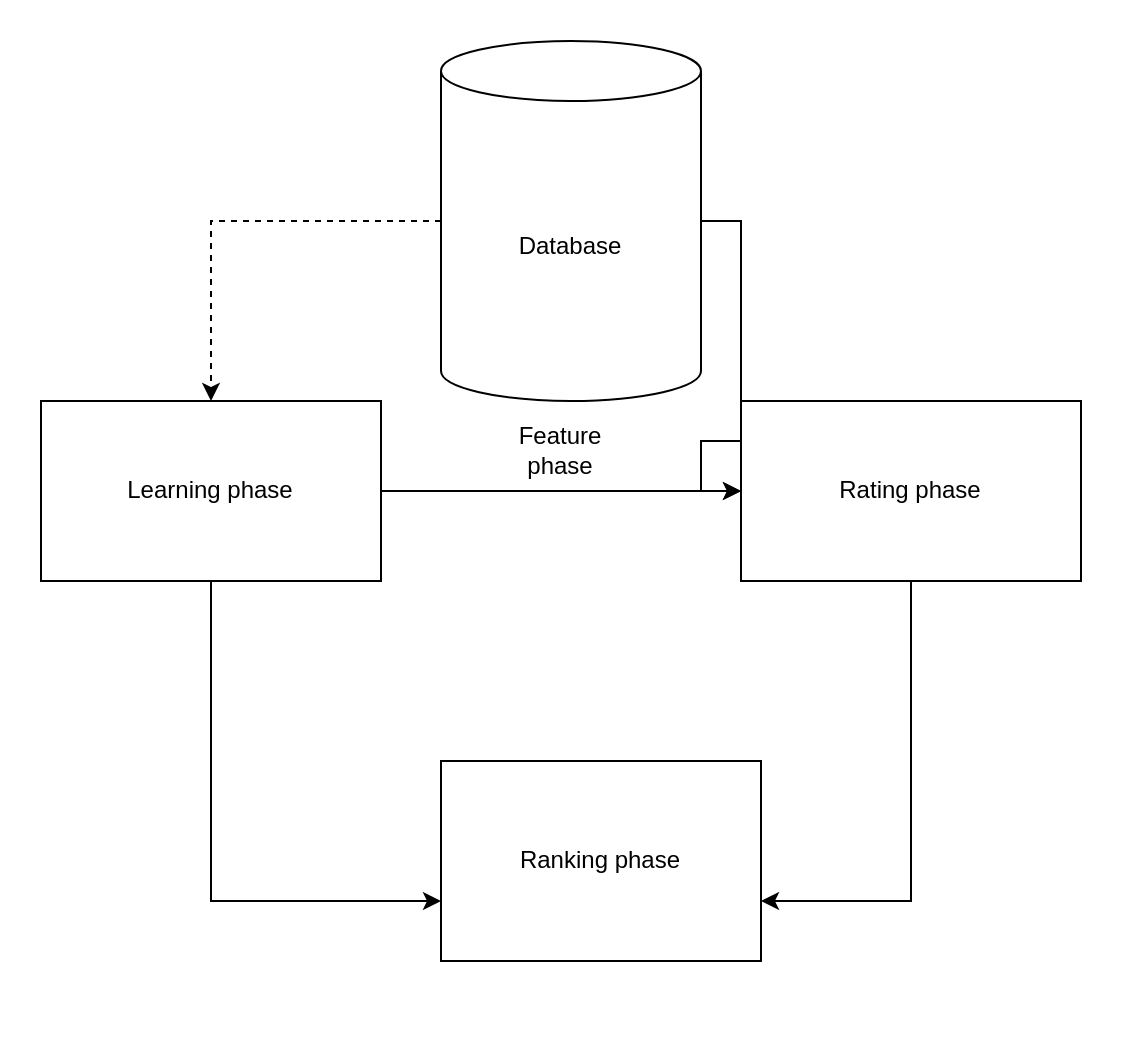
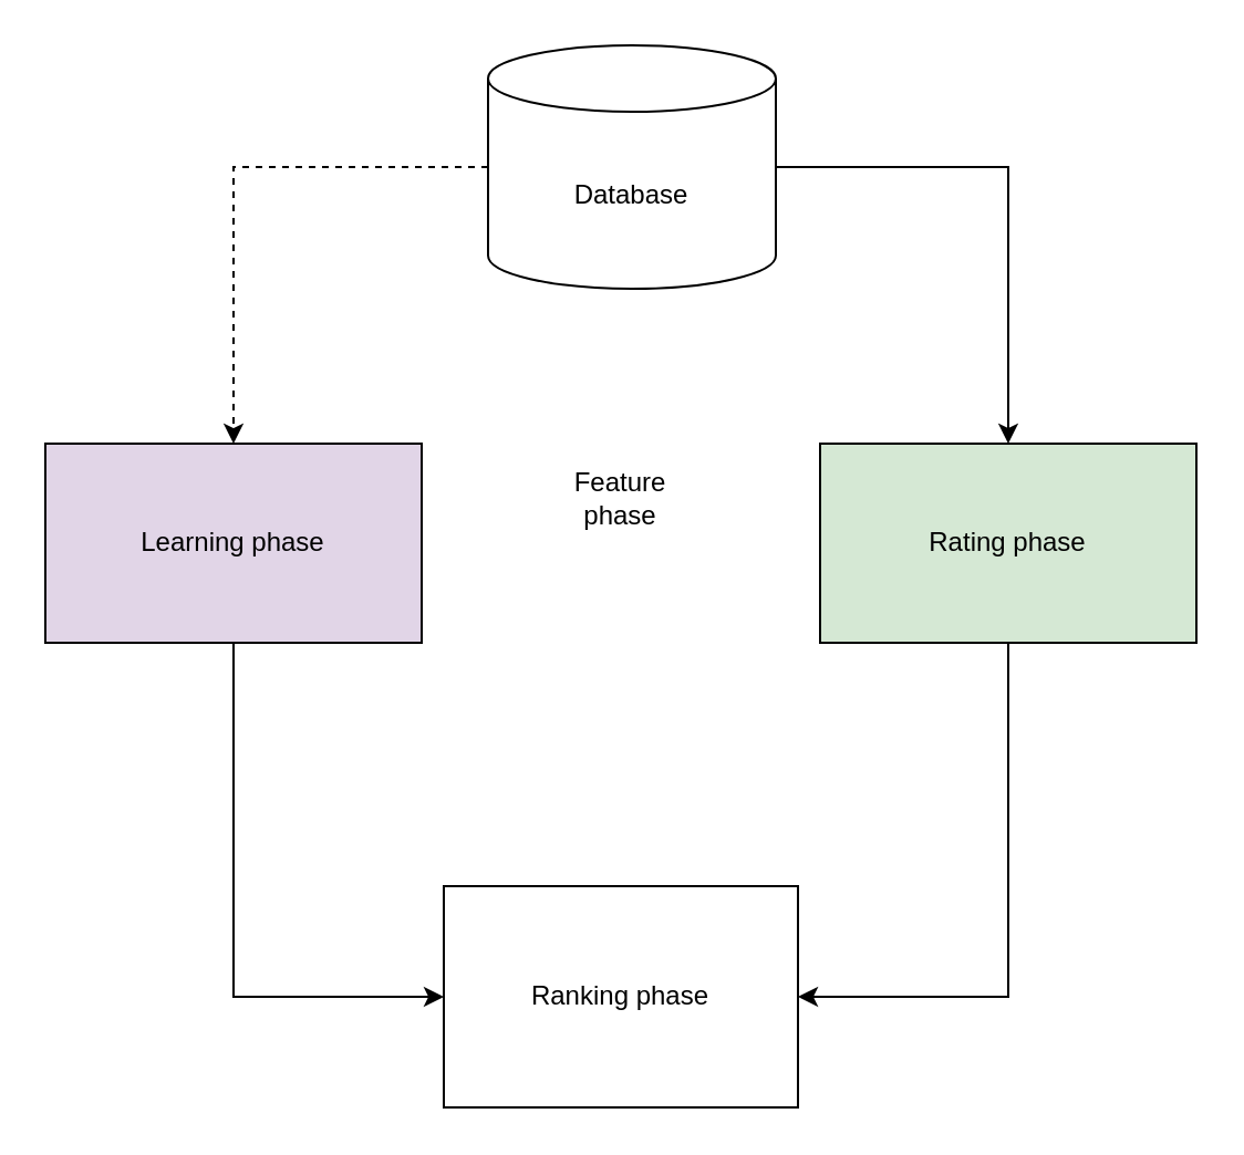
- <mxCell id="9" value="Database" style="shape=cylinder3;whiteSpace=wrap;html=1;boundedLbl=1;backgroundOutline=1;size=15;" vertex="1" parent="1"><mxGeometry x="220" y="20" width="130" height="180" as="geometry" /></mxCell>
+ <mxCell id="9" value="Database" style="shape=cylinder3;whiteSpace=wrap;html=1;boundedLbl=1;backgroundOutline=1;size=15;" vertex="1" parent="1"><mxGeometry x="220" y="20" width="130" height="110" as="geometry" /></mxCell>
- <mxCell id="4" value="Learning phase" style="rounded=0;whiteSpace=wrap;html=1;" vertex="1" parent="1"><mxGeometry x="20" y="200" width="170" height="90" as="geometry" /></mxCell>
+ <mxCell id="4" value="Learning phase" style="rounded=0;whiteSpace=wrap;html=1;fillColor=#e1d5e7;" vertex="1" parent="1"><mxGeometry x="20" y="200" width="170" height="90" as="geometry" /></mxCell>
- <mxCell id="2" style="edgeStyle=orthogonalEdgeStyle;rounded=0;orthogonalLoop=1;jettySize=auto;html=1;" edge="1" parent="1" source="4" target="6"><mxGeometry relative="1" as="geometry" /></mxCell>
- <mxCell id="6" value="Rating phase" style="rounded=0;whiteSpace=wrap;html=1;" vertex="1" parent="1"><mxGeometry x="370" y="200" width="170" height="90" as="geometry" /></mxCell>
+ <mxCell id="6" value="Rating phase" style="rounded=0;whiteSpace=wrap;html=1;fillColor=#d5e8d4;" vertex="1" parent="1"><mxGeometry x="370" y="200" width="170" height="90" as="geometry" /></mxCell>
- <mxCell id="11" value="Ranking phase" style="rounded=0;whiteSpace=wrap;html=1;" vertex="1" parent="1"><mxGeometry x="220" y="380" width="160" height="100" as="geometry" /></mxCell>
+ <mxCell id="11" value="Ranking phase" style="rounded=0;whiteSpace=wrap;html=1;" vertex="1" parent="1"><mxGeometry x="200" y="400" width="160" height="100" as="geometry" /></mxCell>
